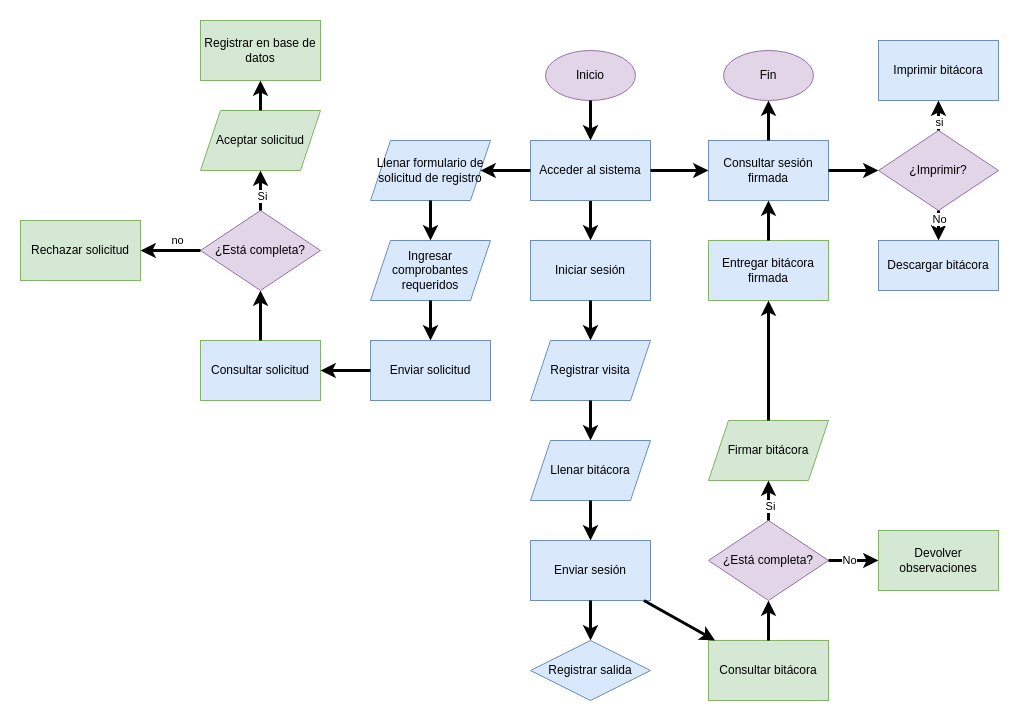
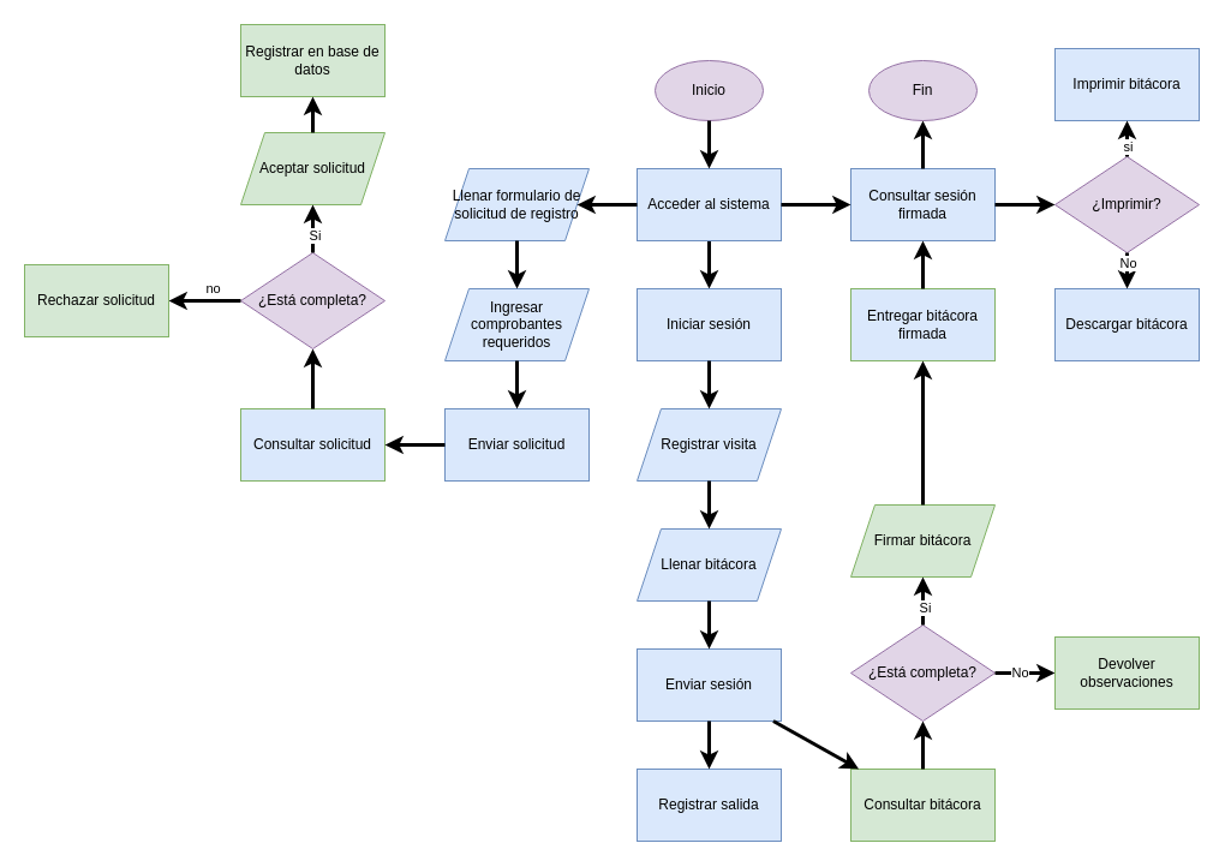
- <mxCell id="29" value="Descargar bitácora" style="rounded=0;whiteSpace=wrap;html=1;fillColor=#dae8fc;strokeColor=#6c8ebf;" parent="1" vertex="1"><mxGeometry x="878" y="240" width="120" height="50" as="geometry" /></mxCell>
+ <mxCell id="29" value="Descargar bitácora" style="rounded=0;whiteSpace=wrap;html=1;fillColor=#dae8fc;strokeColor=#6c8ebf;" parent="1" vertex="1"><mxGeometry x="878" y="240" width="120" height="60" as="geometry" /></mxCell>
- <mxCell id="56" value="Registrar salida" style="rhombus;whiteSpace=wrap;html=1;fillColor=#dae8fc;strokeColor=#6c8ebf;" parent="1" vertex="1"><mxGeometry x="530" y="640" width="120" height="60" as="geometry" /></mxCell>
+ <mxCell id="56" value="Registrar salida" style="rounded=0;whiteSpace=wrap;html=1;fillColor=#dae8fc;strokeColor=#6c8ebf;" parent="1" vertex="1"><mxGeometry x="530" y="640" width="120" height="60" as="geometry" /></mxCell>
